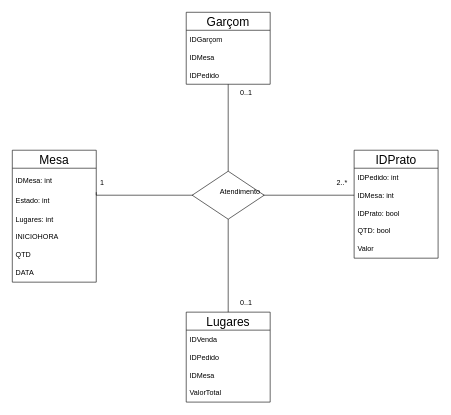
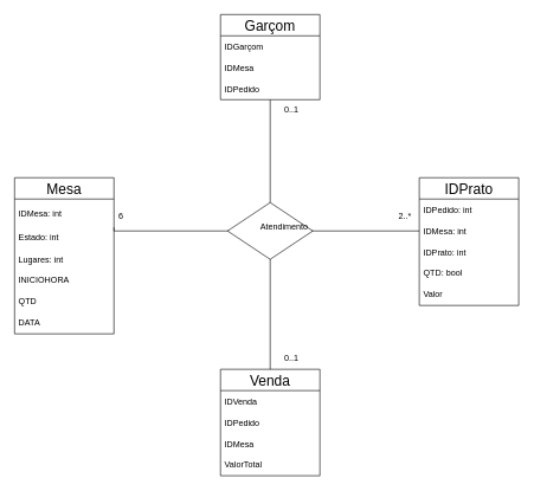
- <mxCell id="16" value="1" style="text;html=1;strokeColor=none;fillColor=none;align=center;verticalAlign=middle;whiteSpace=wrap;rounded=0;fontSize=12;" vertex="1" parent="1"><mxGeometry x="100" y="290" width="140" height="30" as="geometry" /></mxCell>
+ <mxCell id="16" value="6" style="text;html=1;strokeColor=none;fillColor=none;align=center;verticalAlign=middle;whiteSpace=wrap;rounded=0;fontSize=12;" vertex="1" parent="1"><mxGeometry x="100" y="290" width="140" height="30" as="geometry" /></mxCell>
- <mxCell id="12" value="IDPrato: bool" style="text;strokeColor=none;fillColor=none;align=left;verticalAlign=middle;spacingLeft=4;spacingRight=4;overflow=hidden;points=[[0,0.5],[1,0.5]];portConstraint=eastwest;rotatable=0;" vertex="1" parent="9"><mxGeometry y="90" width="140" height="30" as="geometry" /></mxCell>
+ <mxCell id="12" value="IDPrato: int" style="text;strokeColor=none;fillColor=none;align=left;verticalAlign=middle;spacingLeft=4;spacingRight=4;overflow=hidden;points=[[0,0.5],[1,0.5]];portConstraint=eastwest;rotatable=0;" vertex="1" parent="9"><mxGeometry y="90" width="140" height="30" as="geometry" /></mxCell>
- <mxCell id="25" value="Lugares" style="swimlane;fontStyle=0;childLayout=stackLayout;horizontal=1;startSize=30;horizontalStack=0;resizeParent=1;resizeParentMax=0;resizeLast=0;collapsible=1;marginBottom=0;fontSize=20;align=center;" vertex="1" parent="1"><mxGeometry x="310" y="520" width="140" height="150" as="geometry" /></mxCell>
+ <mxCell id="25" value="Venda" style="swimlane;fontStyle=0;childLayout=stackLayout;horizontal=1;startSize=30;horizontalStack=0;resizeParent=1;resizeParentMax=0;resizeLast=0;collapsible=1;marginBottom=0;fontSize=20;align=center;" vertex="1" parent="1"><mxGeometry x="310" y="520" width="140" height="150" as="geometry" /></mxCell>
